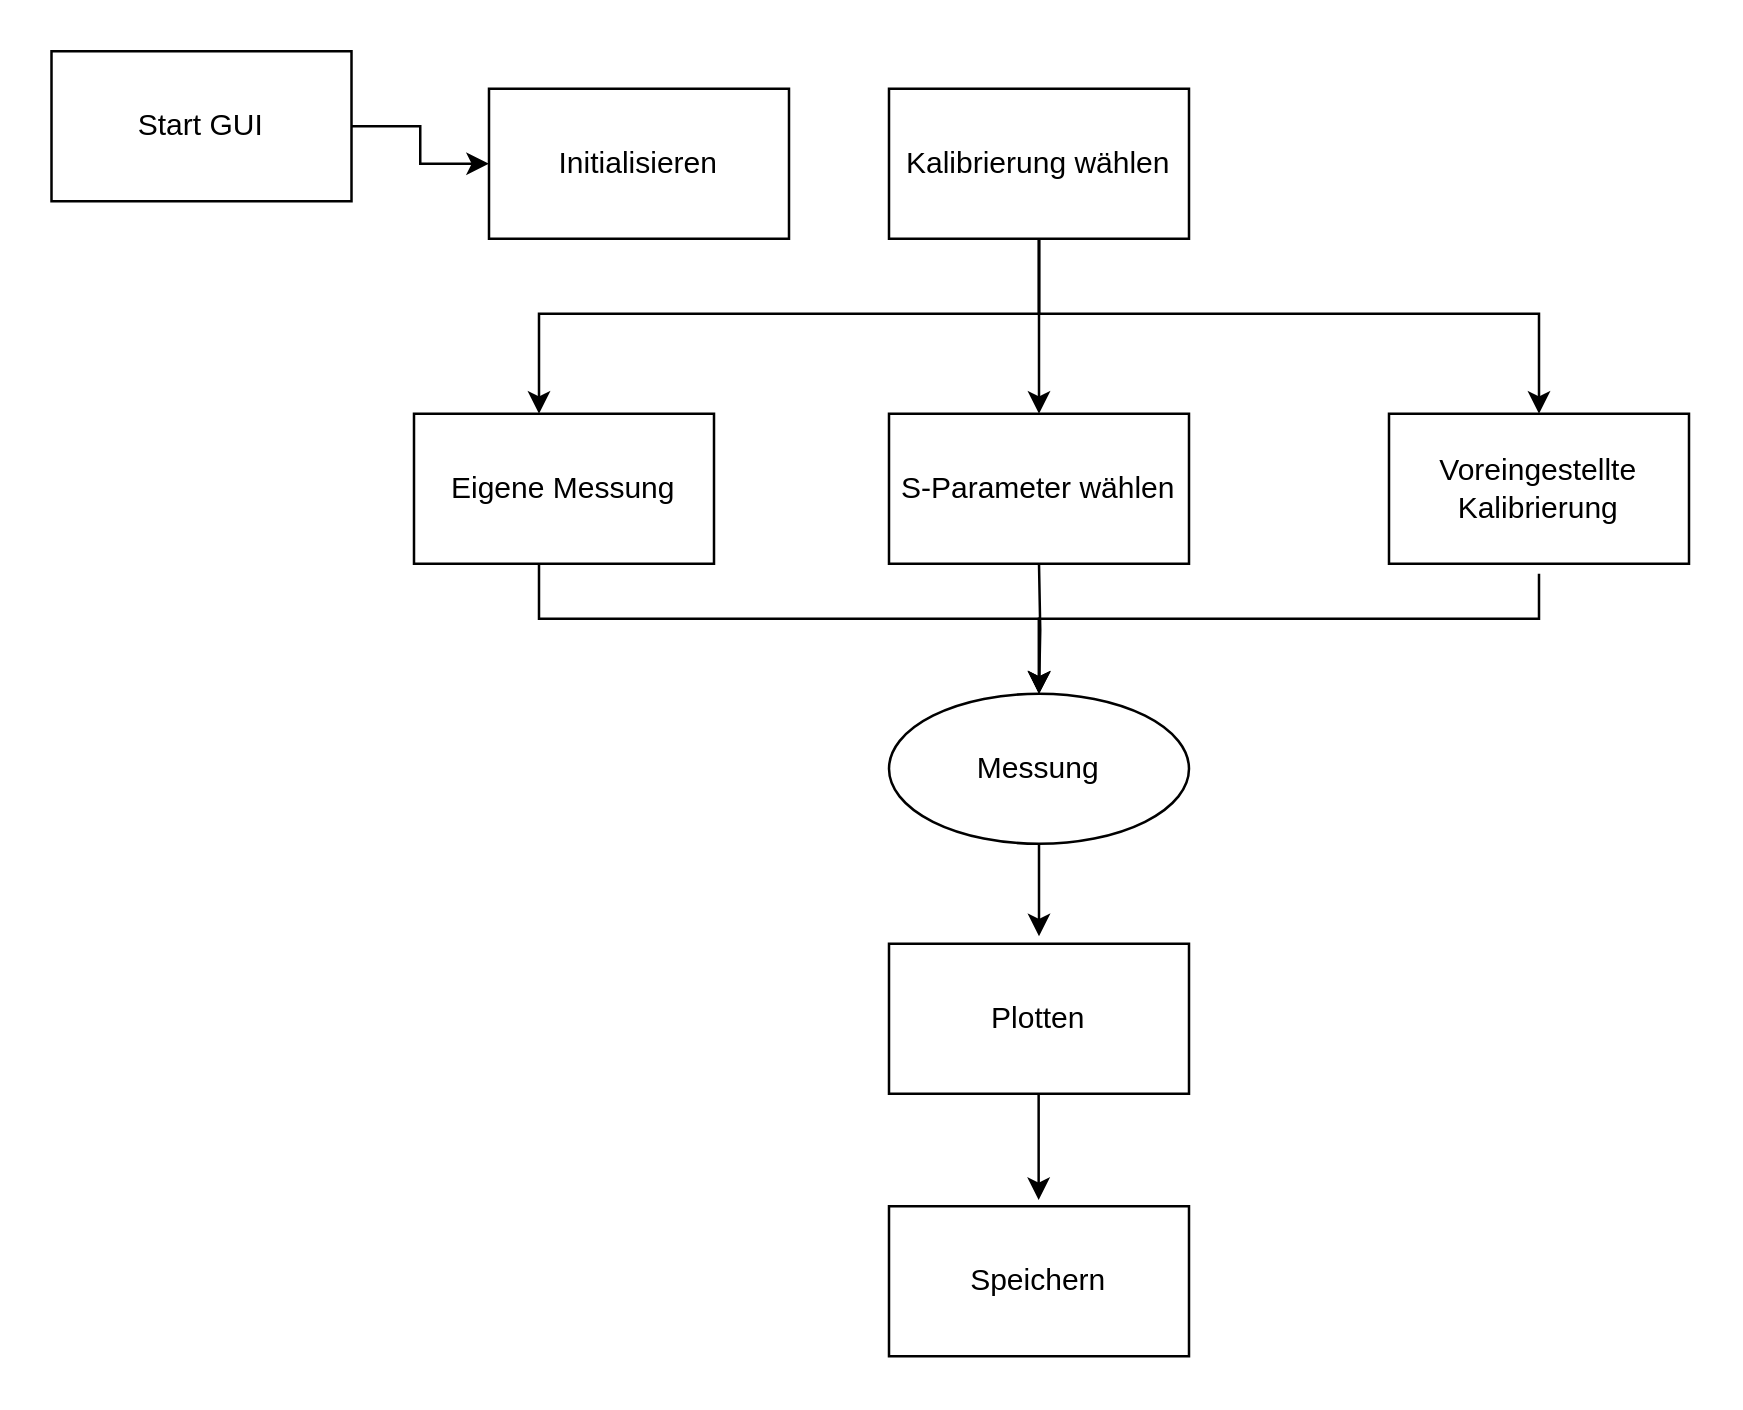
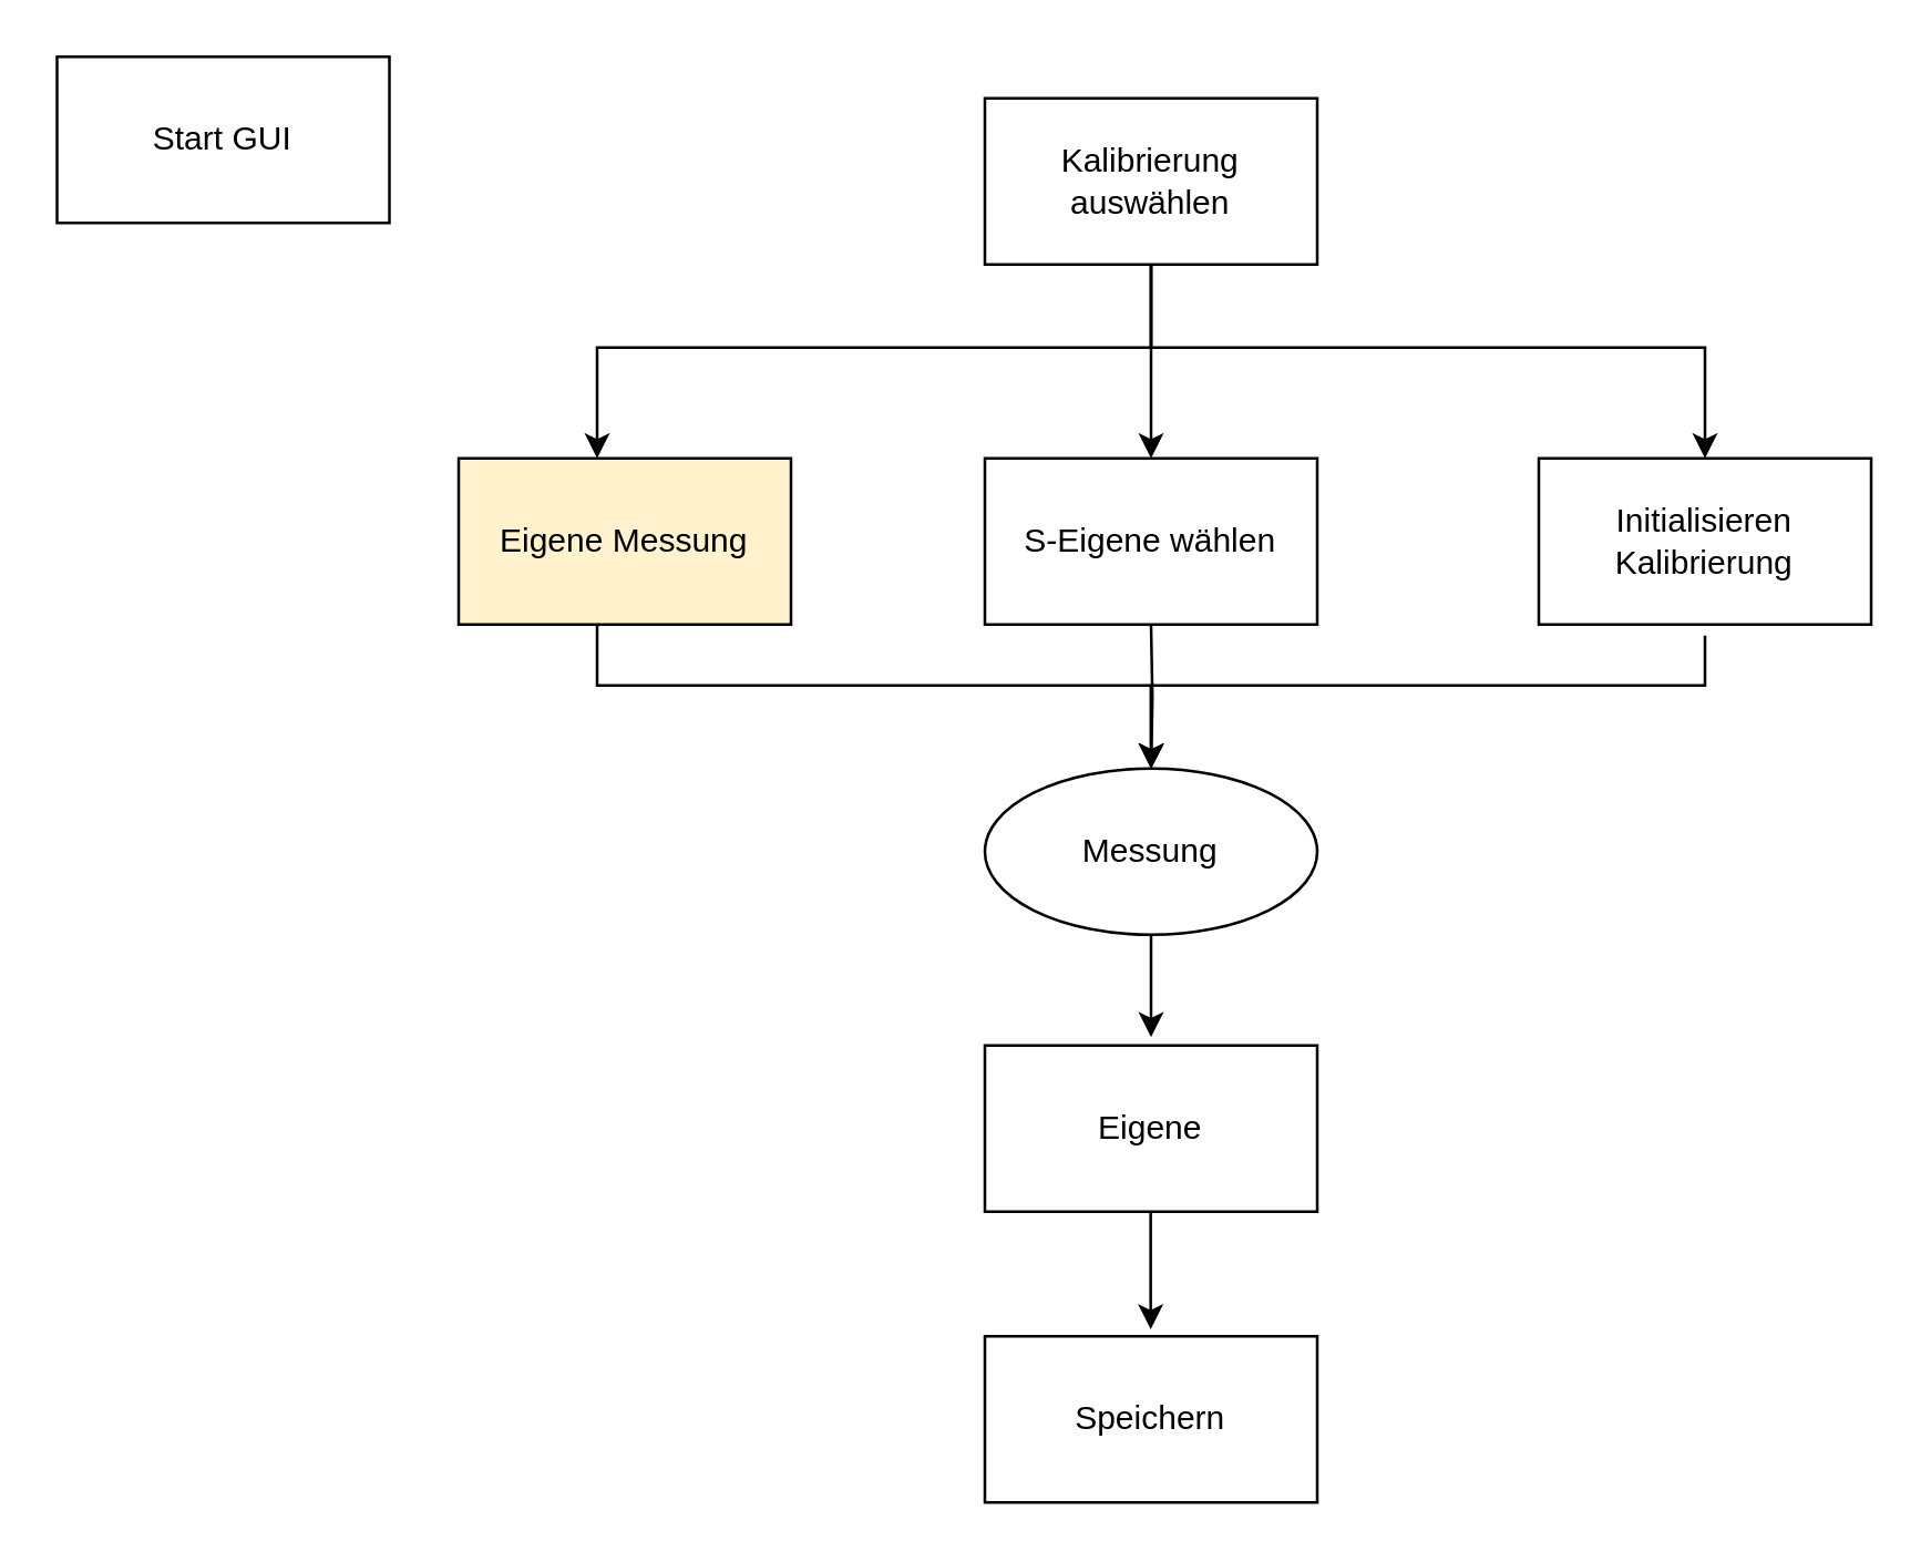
- <mxCell id="3" value="" style="edgeStyle=orthogonalEdgeStyle;rounded=0;orthogonalLoop=1;jettySize=auto;html=1;" parent="1" source="4" target="8" edge="1"><mxGeometry relative="1" as="geometry" /></mxCell>
- <mxCell id="8" value="Initialisieren" style="rounded=0;whiteSpace=wrap;html=1;" parent="1" vertex="1"><mxGeometry x="195" y="35" width="120" height="60" as="geometry" /></mxCell>
- <mxCell id="7" value="Kalibrierung wählen" style="rounded=0;whiteSpace=wrap;html=1;" parent="1" vertex="1"><mxGeometry x="355" y="35" width="120" height="60" as="geometry" /></mxCell>
+ <mxCell id="7" value="Kalibrierung auswählen" style="rounded=0;whiteSpace=wrap;html=1;" parent="1" vertex="1"><mxGeometry x="355" y="35" width="120" height="60" as="geometry" /></mxCell>
- <mxCell id="15" value="Eigene Messung" style="rounded=0;whiteSpace=wrap;html=1;" parent="1" vertex="1"><mxGeometry x="165" y="165" width="120" height="60" as="geometry" /></mxCell>
+ <mxCell id="15" value="Eigene Messung" style="rounded=0;whiteSpace=wrap;html=1;fillColor=#fff2cc;" parent="1" vertex="1"><mxGeometry x="165" y="165" width="120" height="60" as="geometry" /></mxCell>
- <mxCell id="16" value="S-Parameter wählen" style="rounded=0;whiteSpace=wrap;html=1;" vertex="1" parent="1"><mxGeometry x="355" y="165" width="120" height="60" as="geometry" /></mxCell>
+ <mxCell id="16" value="S-Eigene wählen" style="rounded=0;whiteSpace=wrap;html=1;" vertex="1" parent="1"><mxGeometry x="355" y="165" width="120" height="60" as="geometry" /></mxCell>
- <mxCell id="17" value="Voreingestellte Kalibrierung" style="rounded=0;whiteSpace=wrap;html=1;" vertex="1" parent="1"><mxGeometry x="555" y="165" width="120" height="60" as="geometry" /></mxCell>
+ <mxCell id="17" value="Initialisieren Kalibrierung" style="rounded=0;whiteSpace=wrap;html=1;" vertex="1" parent="1"><mxGeometry x="555" y="165" width="120" height="60" as="geometry" /></mxCell>
- <mxCell id="18" value="Plotten" style="rounded=0;whiteSpace=wrap;html=1;" vertex="1" parent="1"><mxGeometry x="355" y="377" width="120" height="60" as="geometry" /></mxCell>
+ <mxCell id="18" value="Eigene" style="rounded=0;whiteSpace=wrap;html=1;" vertex="1" parent="1"><mxGeometry x="355" y="377" width="120" height="60" as="geometry" /></mxCell>
